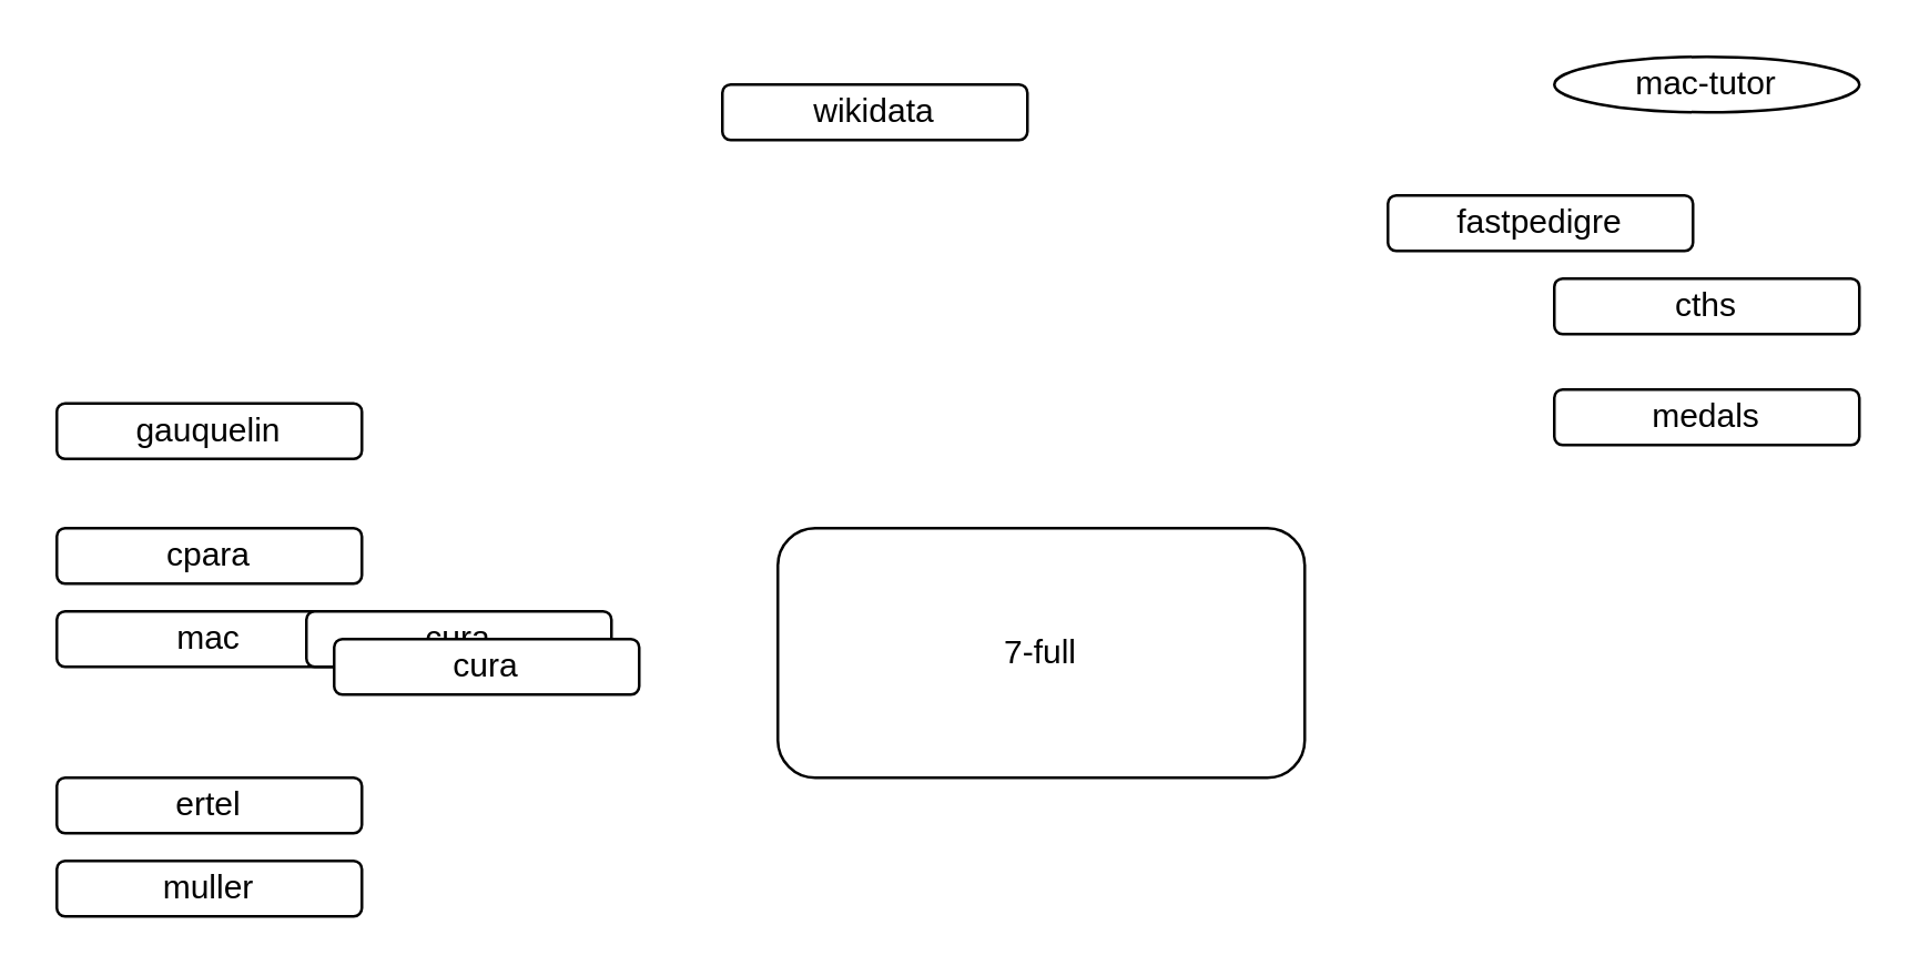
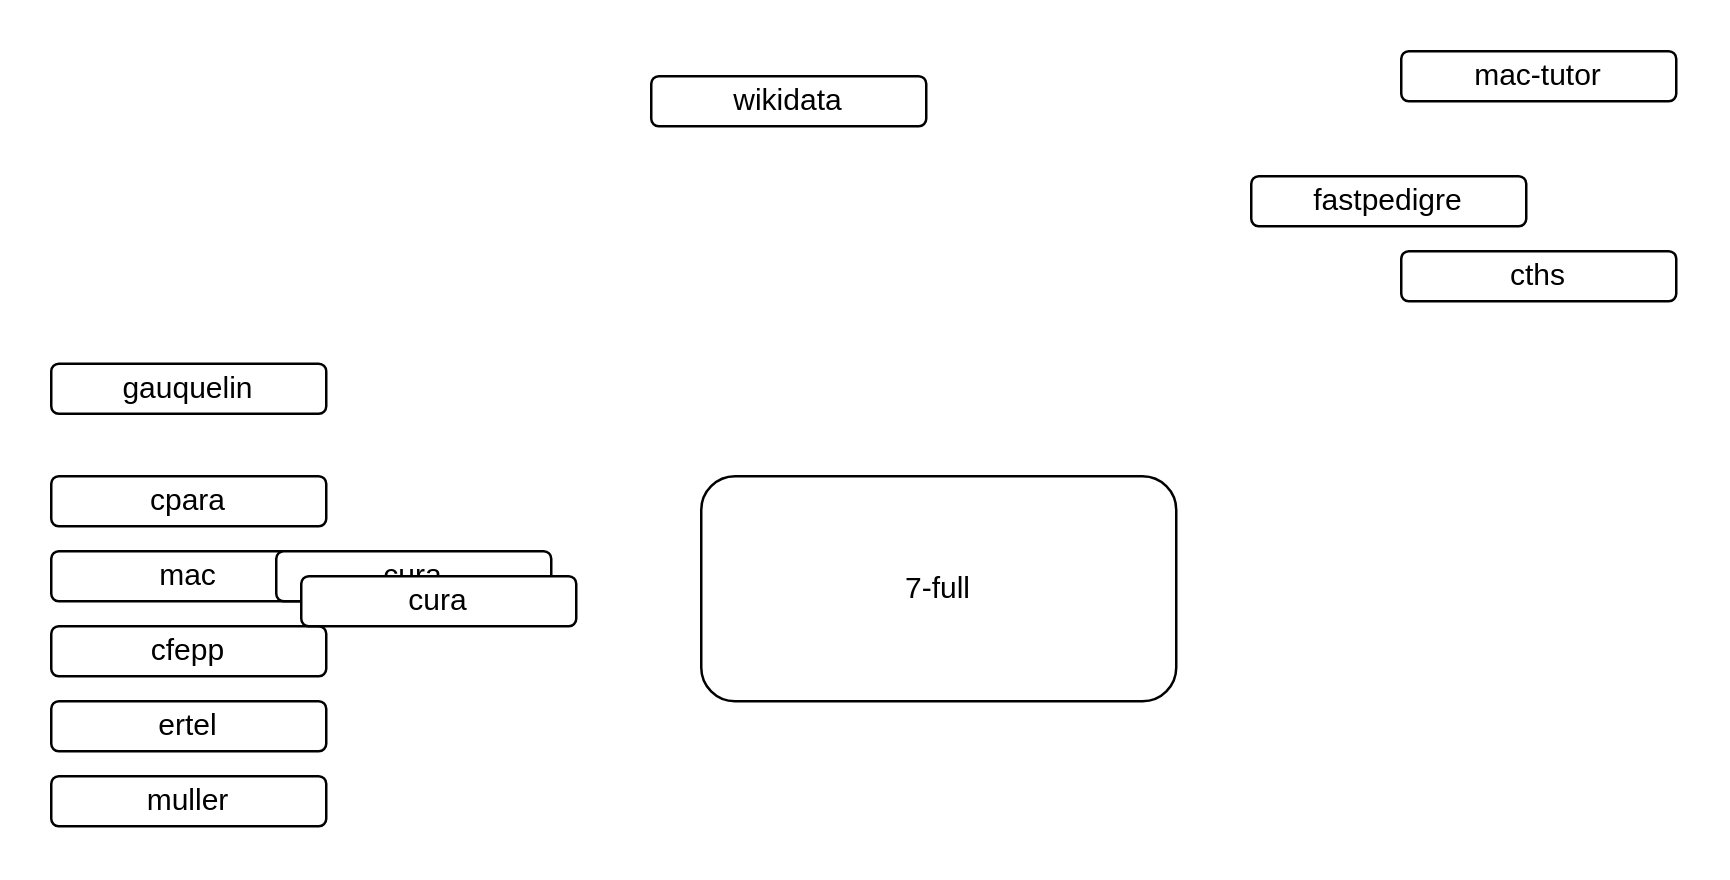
- <mxCell id="3" value="mac-tutor" style="ellipse;whiteSpace=wrap;html=1;" vertex="1" parent="1"><mxGeometry x="560" y="20" width="110" height="20" as="geometry" /></mxCell>
+ <mxCell id="3" value="mac-tutor" style="rounded=1;whiteSpace=wrap;html=1;" vertex="1" parent="1"><mxGeometry x="560" y="20" width="110" height="20" as="geometry" /></mxCell>
- <mxCell id="14" value="medals" style="rounded=1;whiteSpace=wrap;html=1;" vertex="1" parent="1"><mxGeometry x="560" y="140" width="110" height="20" as="geometry" /></mxCell>
+ <mxCell id="7" value="cfepp" style="rounded=1;whiteSpace=wrap;html=1;" vertex="1" parent="1"><mxGeometry x="20" y="250" width="110" height="20" as="geometry" /></mxCell>
